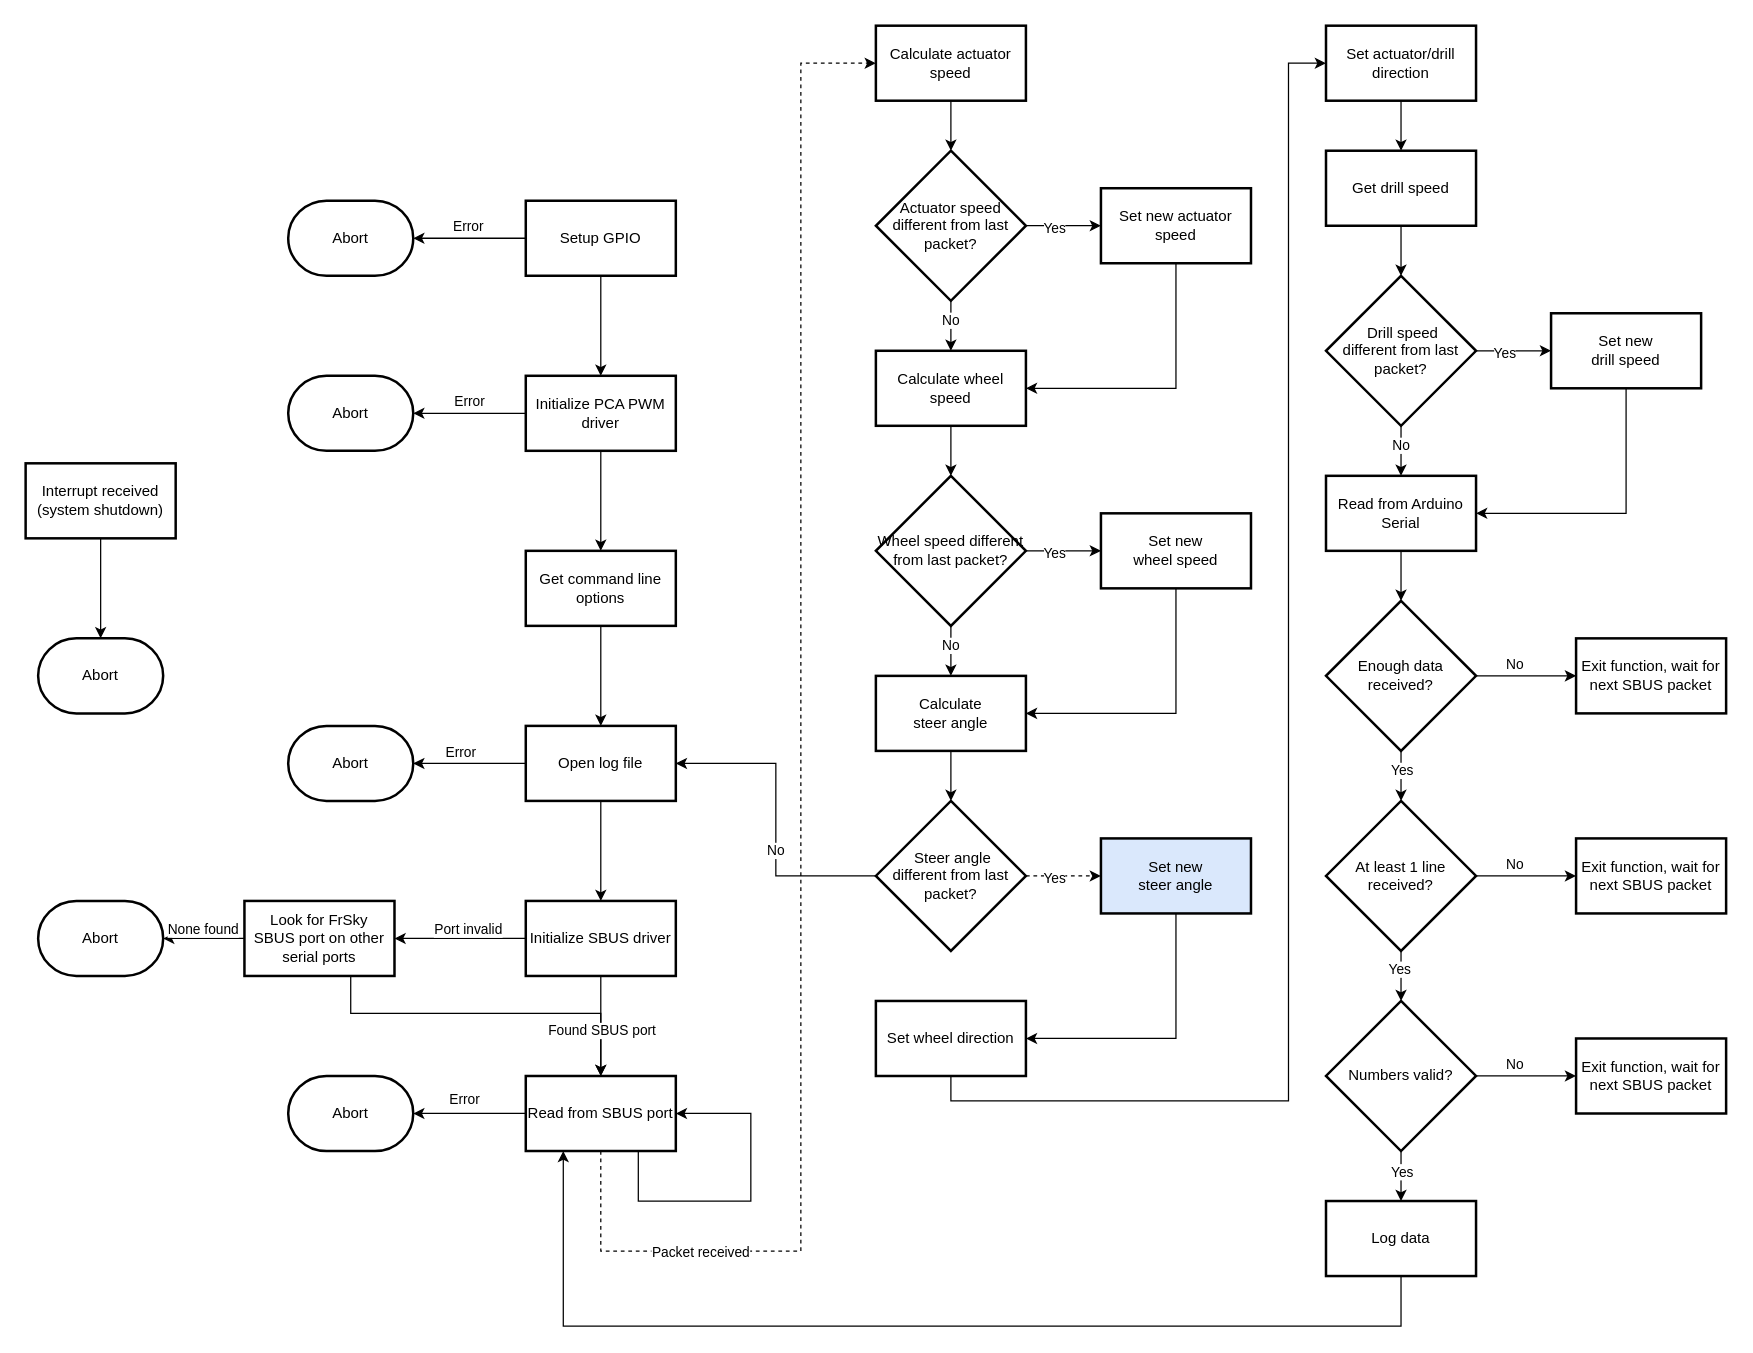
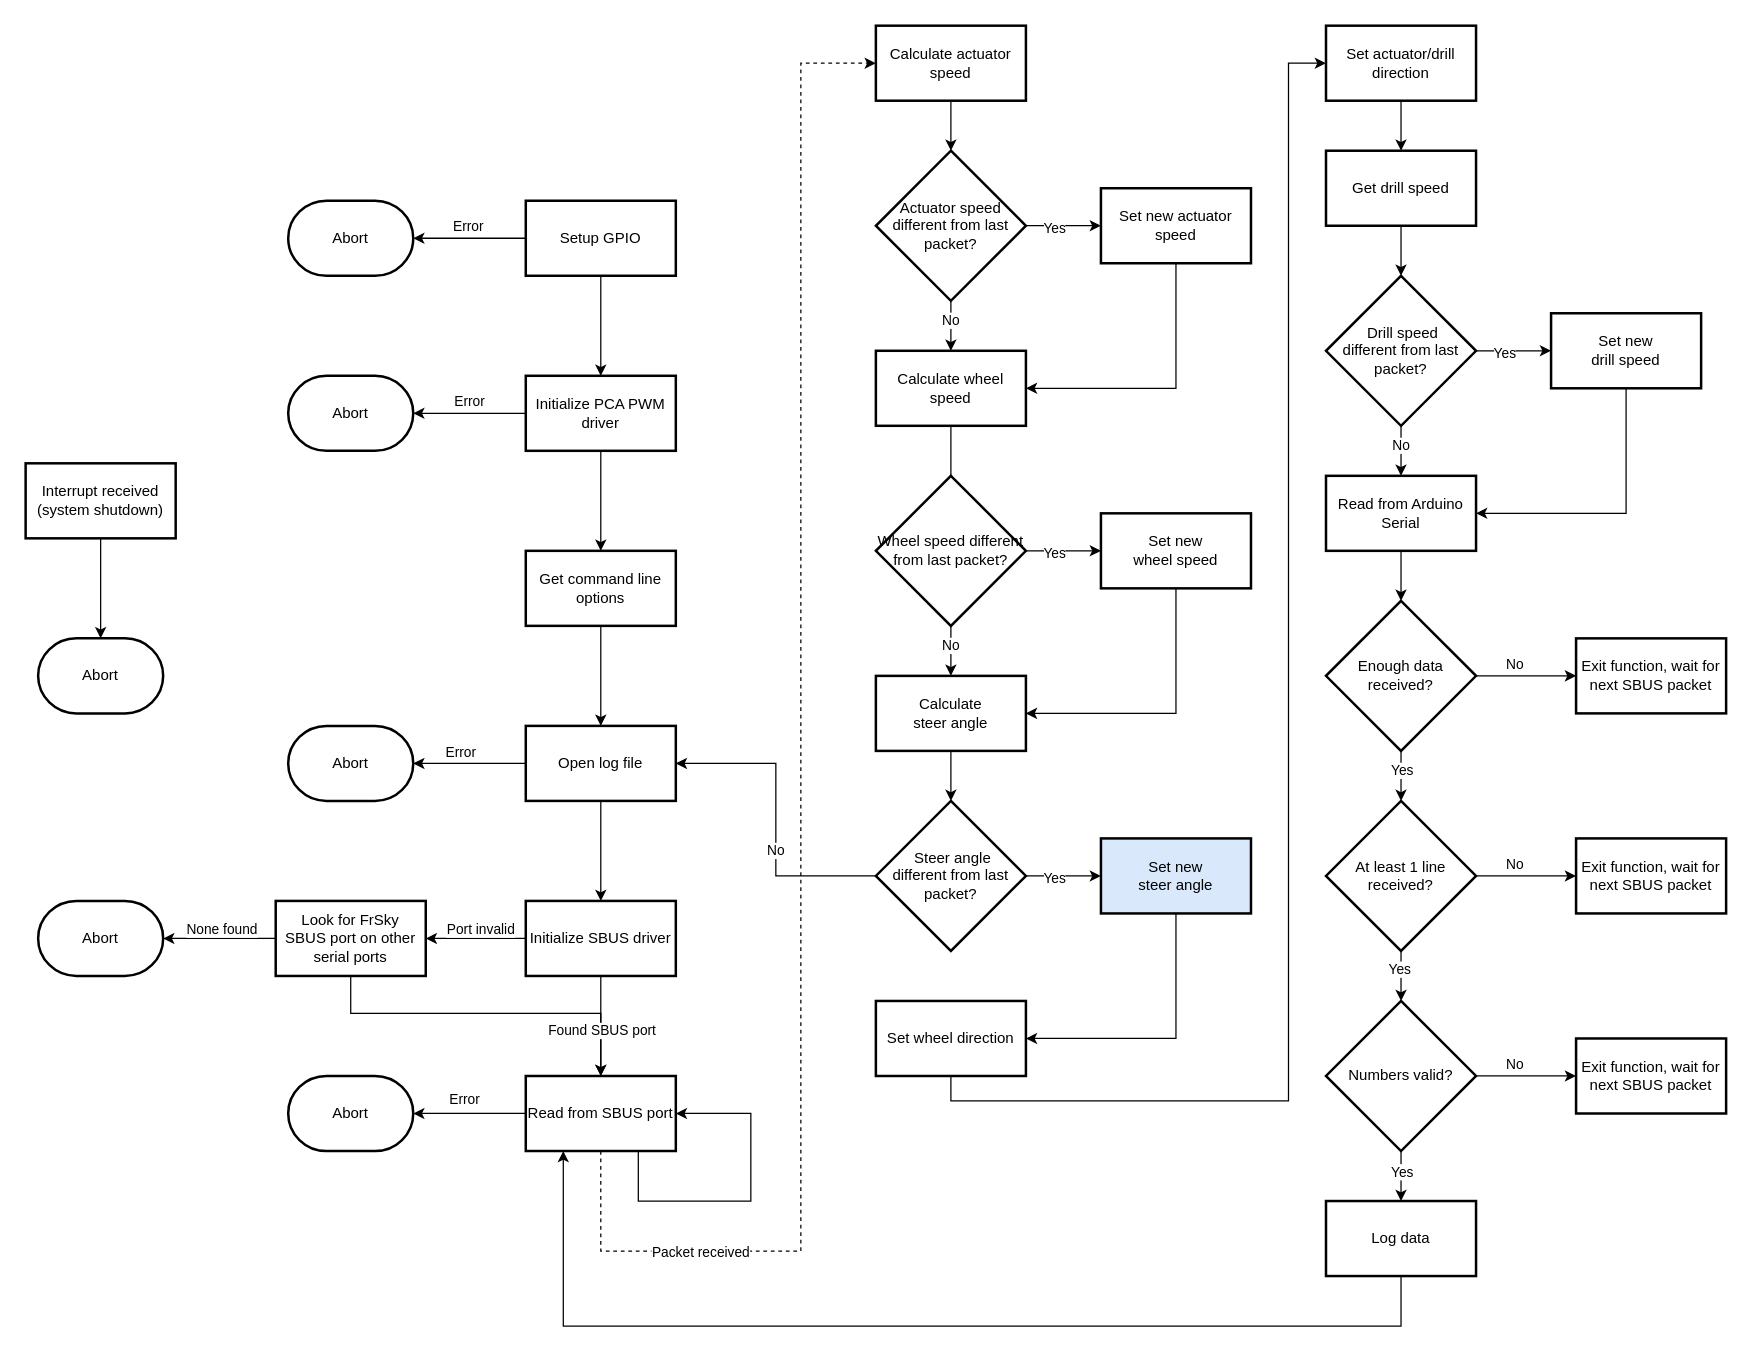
- <mxCell id="67" value="" style="edgeStyle=orthogonalEdgeStyle;rounded=0;orthogonalLoop=1;jettySize=auto;html=1;" edge="1" parent="1" source="68" target="72"><mxGeometry relative="1" as="geometry" /></mxCell>
+ <mxCell id="67" value="" style="edgeStyle=orthogonalEdgeStyle;rounded=0;orthogonalLoop=1;jettySize=auto;html=1;endArrow=none;" edge="1" parent="1" source="68" target="72"><mxGeometry relative="1" as="geometry" /></mxCell>
- <mxCell id="77" value="" style="edgeStyle=orthogonalEdgeStyle;rounded=0;orthogonalLoop=1;jettySize=auto;html=1;dashed=1;" edge="1" parent="1" source="80" target="82"><mxGeometry relative="1" as="geometry" /></mxCell>
+ <mxCell id="77" value="" style="edgeStyle=orthogonalEdgeStyle;rounded=0;orthogonalLoop=1;jettySize=auto;html=1;" edge="1" parent="1" source="80" target="82"><mxGeometry relative="1" as="geometry" /></mxCell>
- <mxCell id="26" value="&lt;div&gt;Look for FrSky &lt;br&gt;&lt;/div&gt;&lt;div&gt;SBUS port on other serial ports&lt;/div&gt;" style="whiteSpace=wrap;html=1;strokeWidth=2;" parent="1" vertex="1"><mxGeometry x="195" y="720" width="120" height="60" as="geometry" /></mxCell>
+ <mxCell id="26" value="&lt;div&gt;Look for FrSky &lt;br&gt;&lt;/div&gt;&lt;div&gt;SBUS port on other serial ports&lt;/div&gt;" style="whiteSpace=wrap;html=1;strokeWidth=2;" parent="1" vertex="1"><mxGeometry y="720" width="120" height="60" as="geometry" x="220" /></mxCell>
